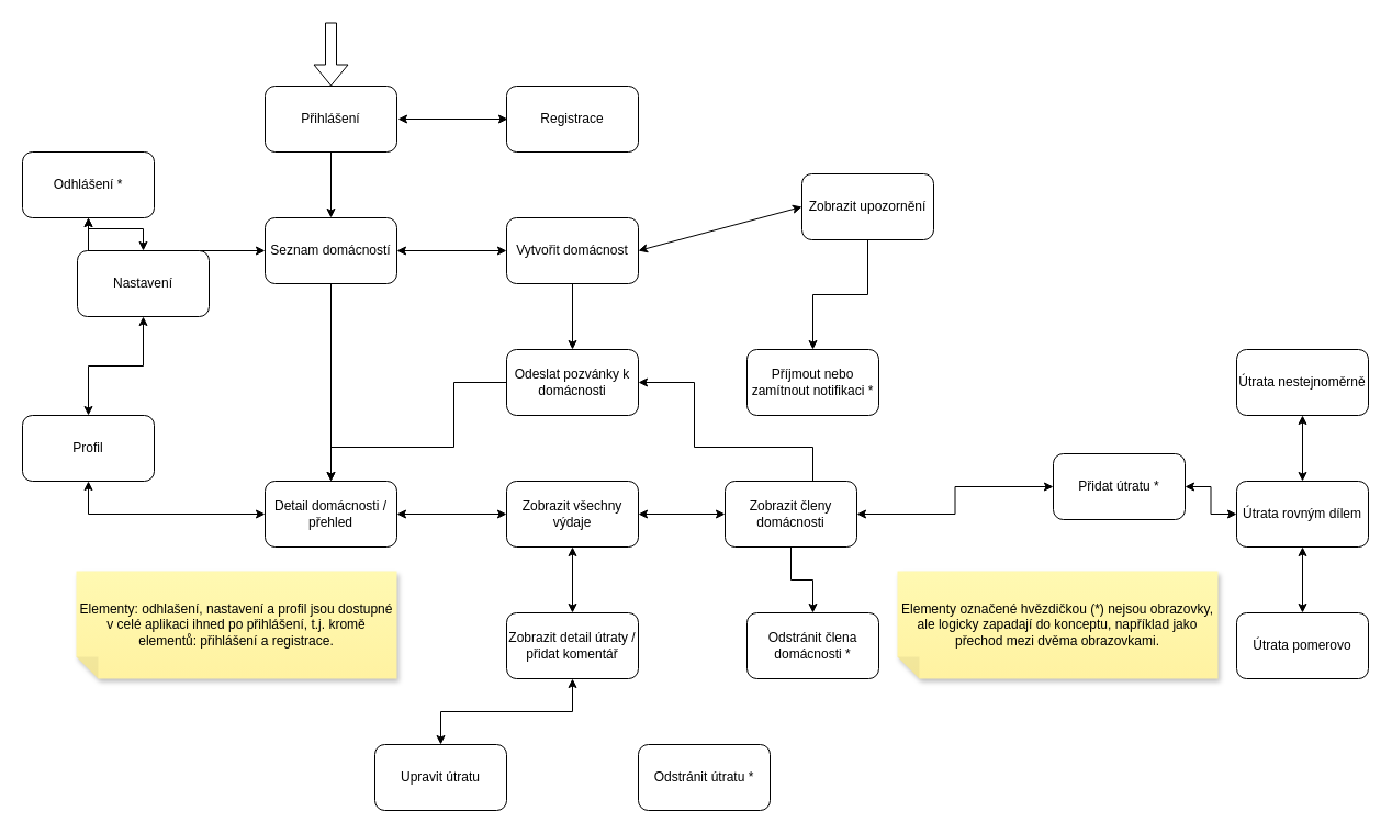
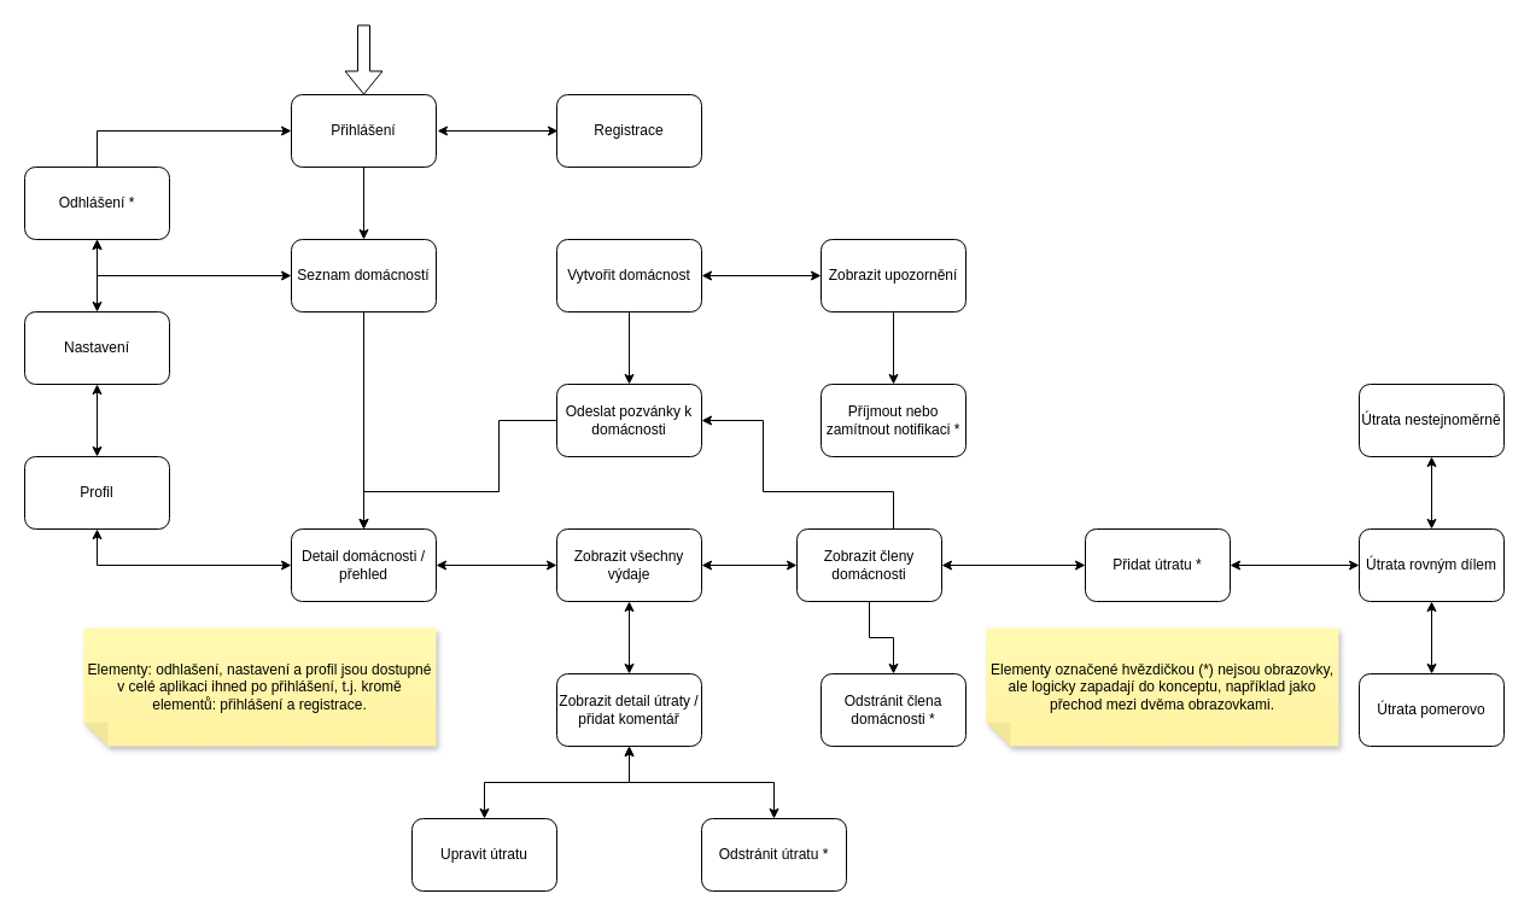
+ <mxCell id="33" style="edgeStyle=orthogonalEdgeStyle;rounded=0;orthogonalLoop=1;jettySize=auto;html=1;entryX=0;entryY=0.5;entryDx=0;entryDy=0;exitX=0.5;exitY=0;exitDx=0;exitDy=0;" parent="1" source="34" target="20" edge="1"><mxGeometry relative="1" as="geometry" /></mxCell>
- <mxCell id="25" value="Zobrazit upozornění" style="rounded=1;whiteSpace=wrap;html=1;" parent="1" vertex="1"><mxGeometry x="730" y="158" width="120" height="60" as="geometry" /></mxCell>
+ <mxCell id="25" value="Zobrazit upozornění" style="rounded=1;whiteSpace=wrap;html=1;" parent="1" vertex="1"><mxGeometry x="680" y="198" width="120" height="60" as="geometry" /></mxCell>
- <mxCell id="6" value="" style="endArrow=classic;startArrow=classic;html=1;rounded=0;entryX=1;entryY=0.5;entryDx=0;entryDy=0;exitX=0;exitY=0.5;exitDx=0;exitDy=0;" parent="1" source="5" target="3" edge="1"><mxGeometry width="50" height="50" relative="1" as="geometry"><mxPoint x="160" y="228" as="sourcePoint" /><mxPoint x="201" y="198" as="targetPoint" /></mxGeometry></mxCell>
- <mxCell id="39" value="Nastavení" style="rounded=1;whiteSpace=wrap;html=1;" vertex="1" parent="1"><mxGeometry x="70" y="228" width="120" height="60" as="geometry" /></mxCell>
+ <mxCell id="39" value="Nastavení" style="rounded=1;whiteSpace=wrap;html=1;" vertex="1" parent="1"><mxGeometry x="20" y="258" width="120" height="60" as="geometry" /></mxCell>
- <mxCell id="42" value="Přidat útratu *" style="rounded=1;whiteSpace=wrap;html=1;" vertex="1" parent="1"><mxGeometry x="959" y="413" width="120" height="60" as="geometry" /></mxCell>
+ <mxCell id="42" value="Přidat útratu *" style="rounded=1;whiteSpace=wrap;html=1;" vertex="1" parent="1"><mxGeometry x="899" y="438" width="120" height="60" as="geometry" /></mxCell>
+ <mxCell id="18" style="edgeStyle=orthogonalEdgeStyle;rounded=0;orthogonalLoop=1;jettySize=auto;html=1;entryX=0.5;entryY=0;entryDx=0;entryDy=0;exitX=0.5;exitY=1;exitDx=0;exitDy=0;startArrow=classic;startFill=1;" parent="1" source="19" target="16" edge="1"><mxGeometry relative="1" as="geometry" /></mxCell>
